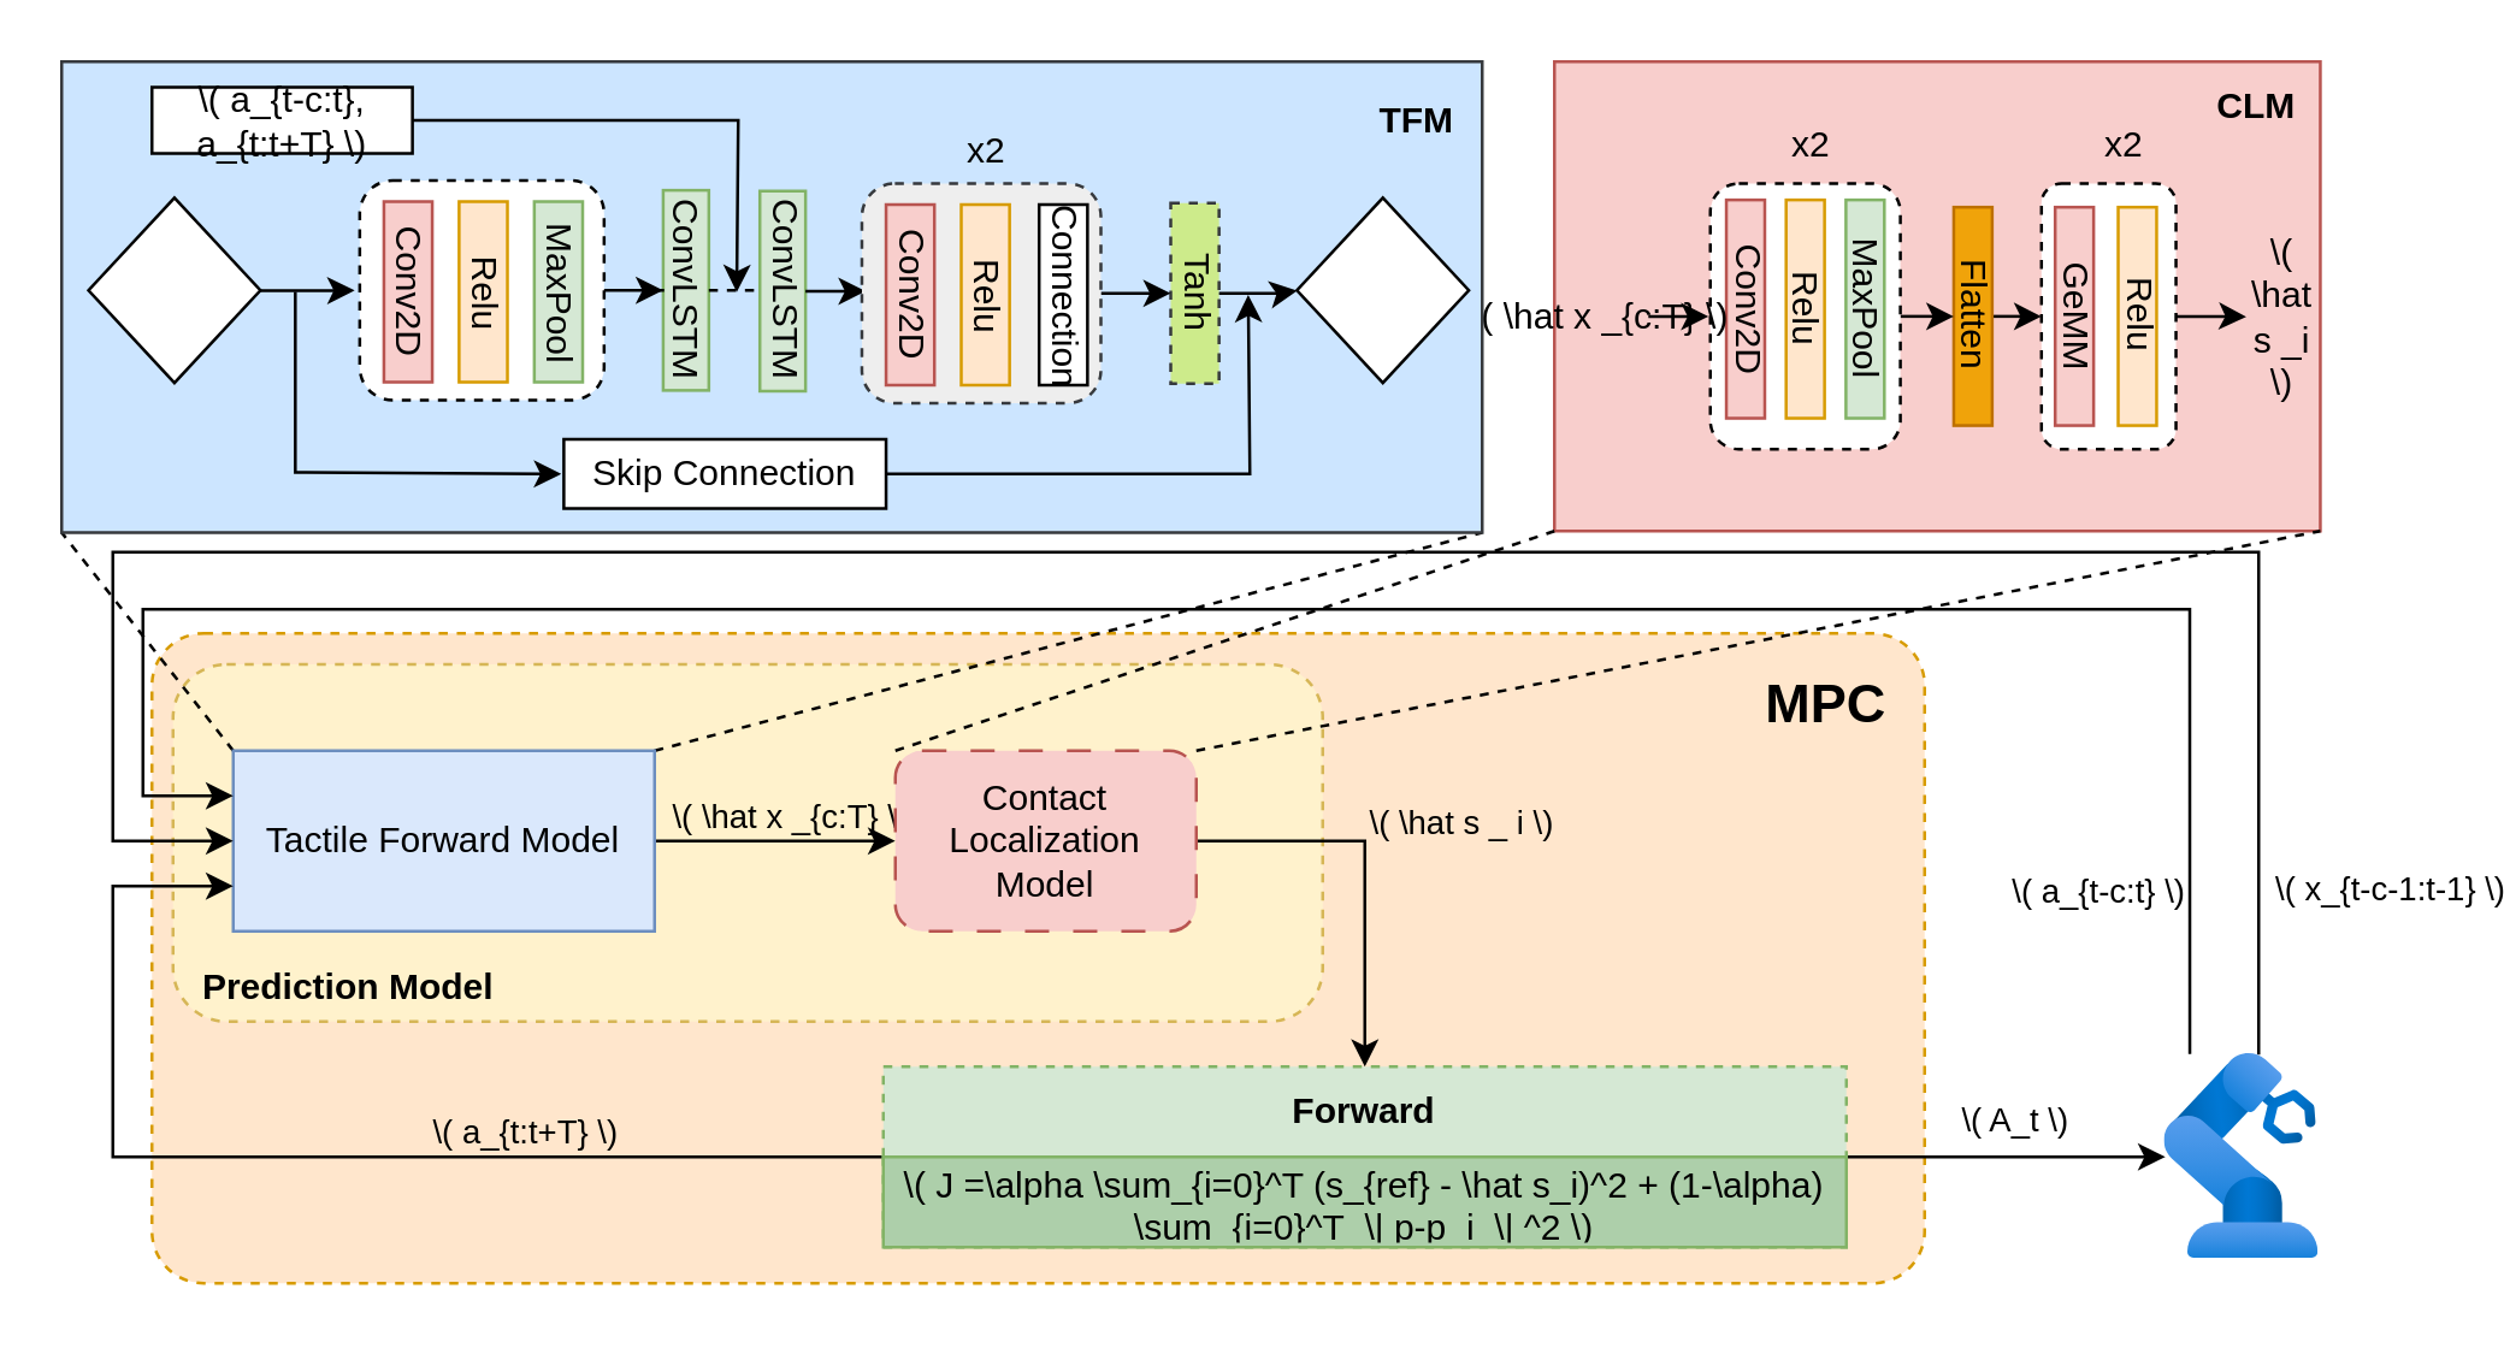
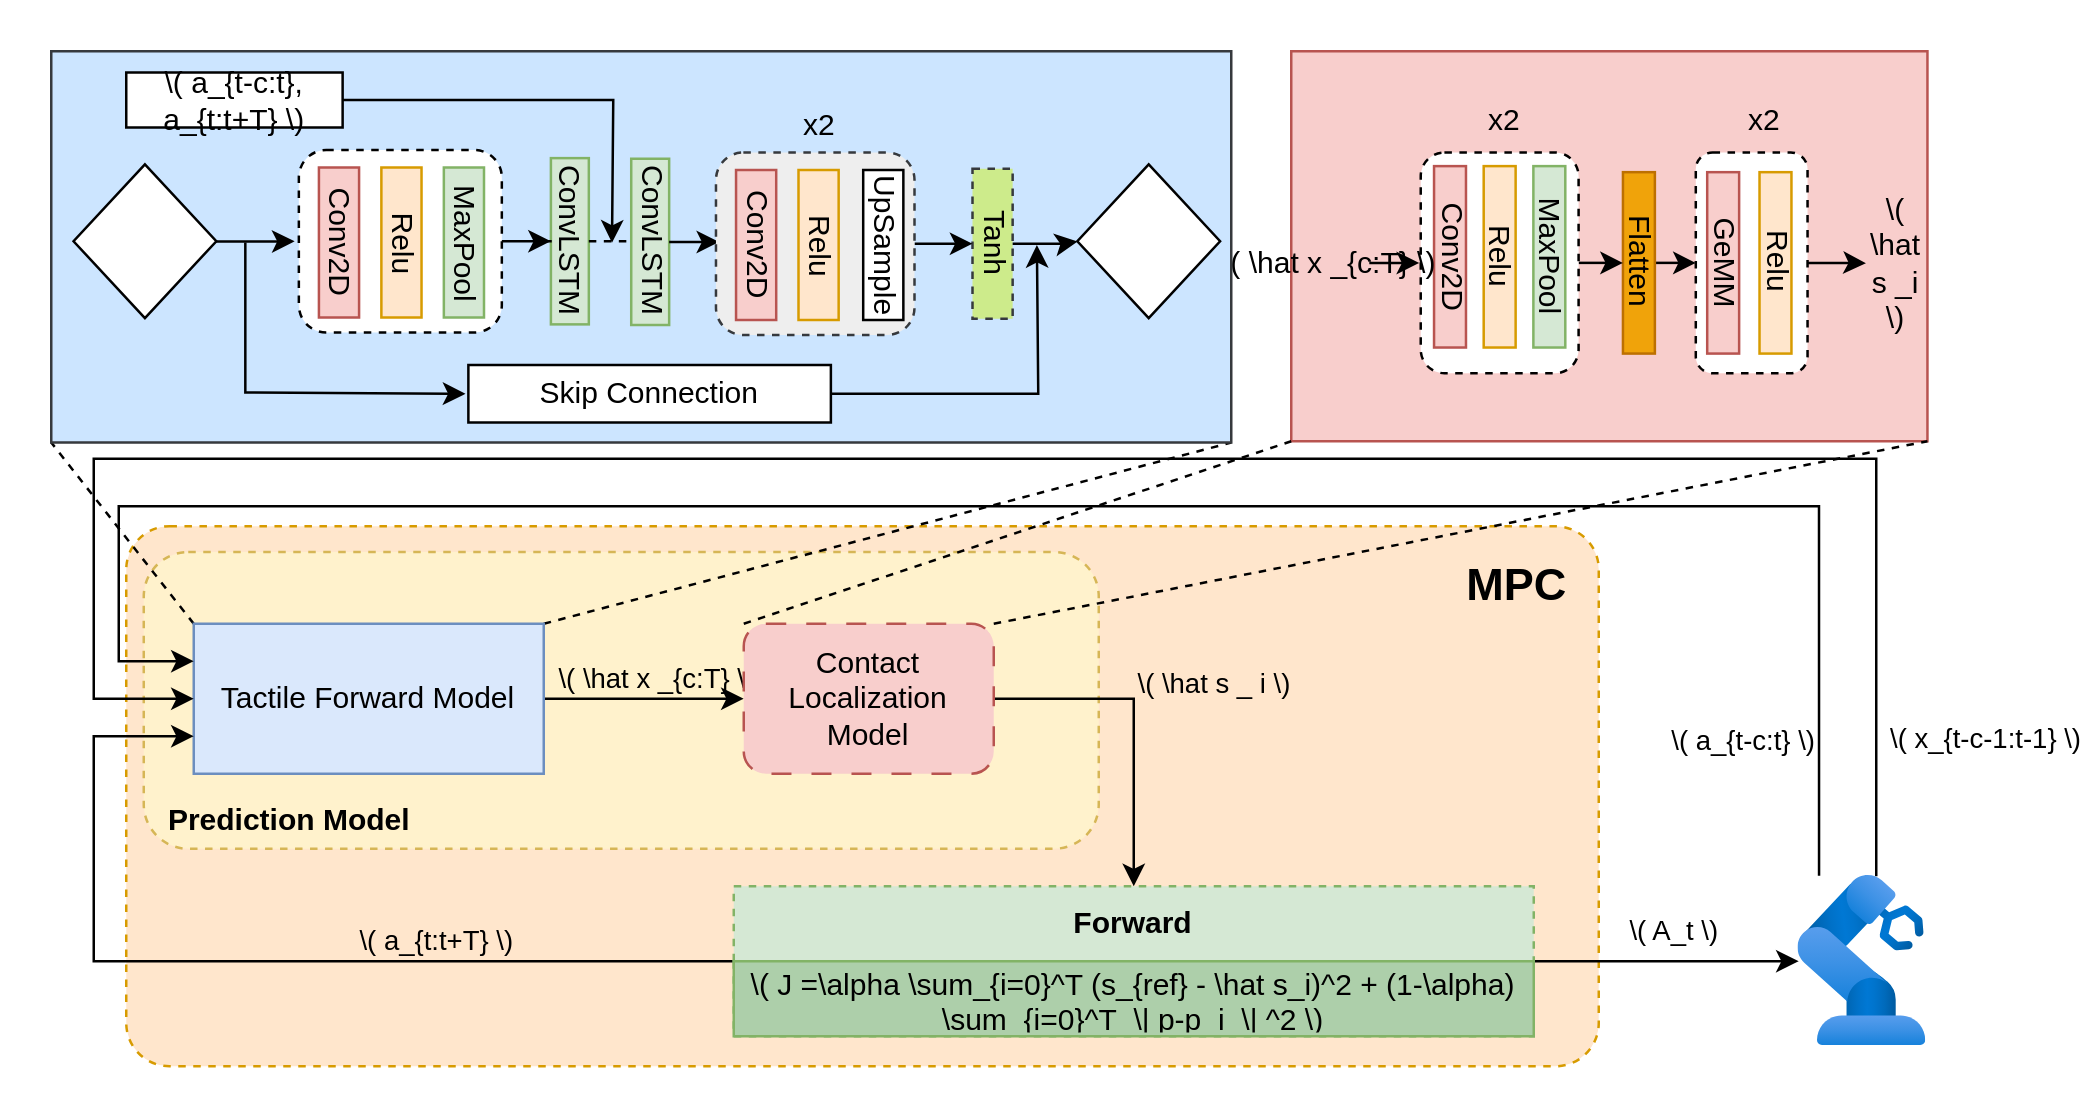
- <mxCell id="5" value="&lt;b&gt;CLM&lt;/b&gt;" style="text;html=1;align=center;verticalAlign=middle;resizable=0;points=[];autosize=1;strokeColor=none;fillColor=none;" vertex="1" parent="3"><mxGeometry x="211.038" y="2.0" width="44" height="26" as="geometry" /></mxCell>
- <mxCell id="52" value="&lt;b&gt;TFM&lt;/b&gt;" style="text;html=1;align=center;verticalAlign=middle;resizable=0;points=[];autosize=1;strokeColor=none;fillColor=none;" vertex="1" parent="50"><mxGeometry x="428.28" y="6.5" width="43" height="26" as="geometry" /></mxCell>
- <mxCell id="74" value="Connection" style="whiteSpace=wrap;html=1;textDirection=vertical-lr;" vertex="1" parent="71"><mxGeometry x="50.858" width="16.06" height="60" as="geometry" /></mxCell>
+ <mxCell id="74" value="UpSample" style="whiteSpace=wrap;html=1;textDirection=vertical-lr;" vertex="1" parent="71"><mxGeometry x="50.858" width="16.06" height="60" as="geometry" /></mxCell>
- <mxCell id="68" value="Skip Connection" style="whiteSpace=wrap;html=1;" vertex="1" parent="49"><mxGeometry x="166.851" y="125.5" width="107.07" height="23" as="geometry" /></mxCell>
+ <mxCell id="68" value="Skip Connection" style="whiteSpace=wrap;html=1;" vertex="1" parent="49"><mxGeometry x="166.851" y="125.5" width="145" height="23" as="geometry" /></mxCell>
